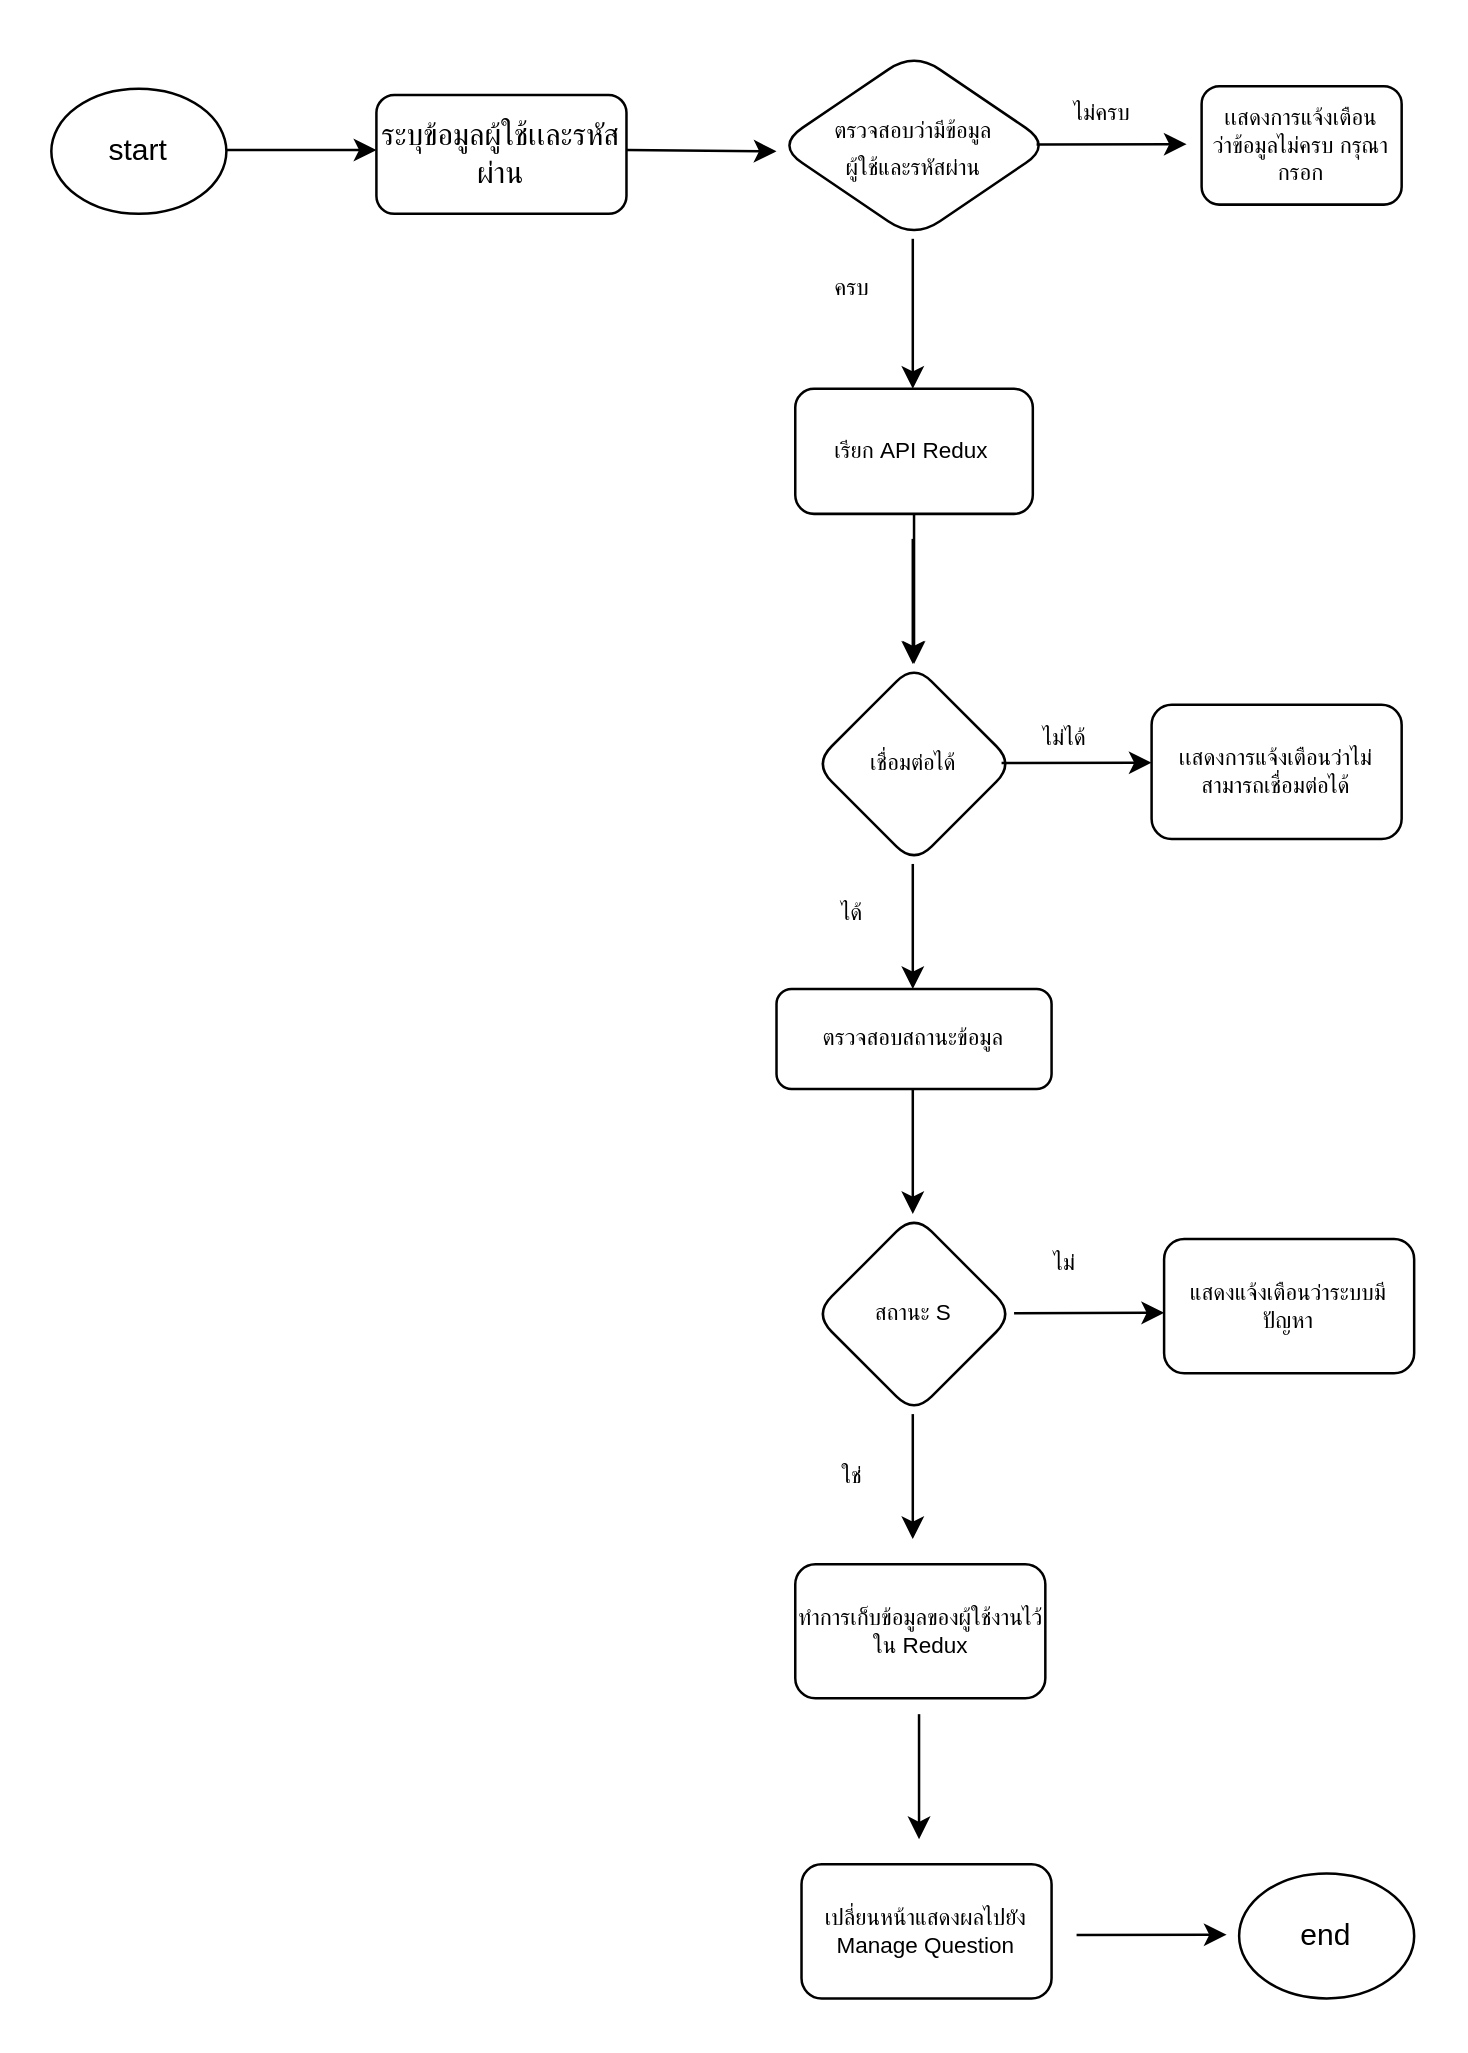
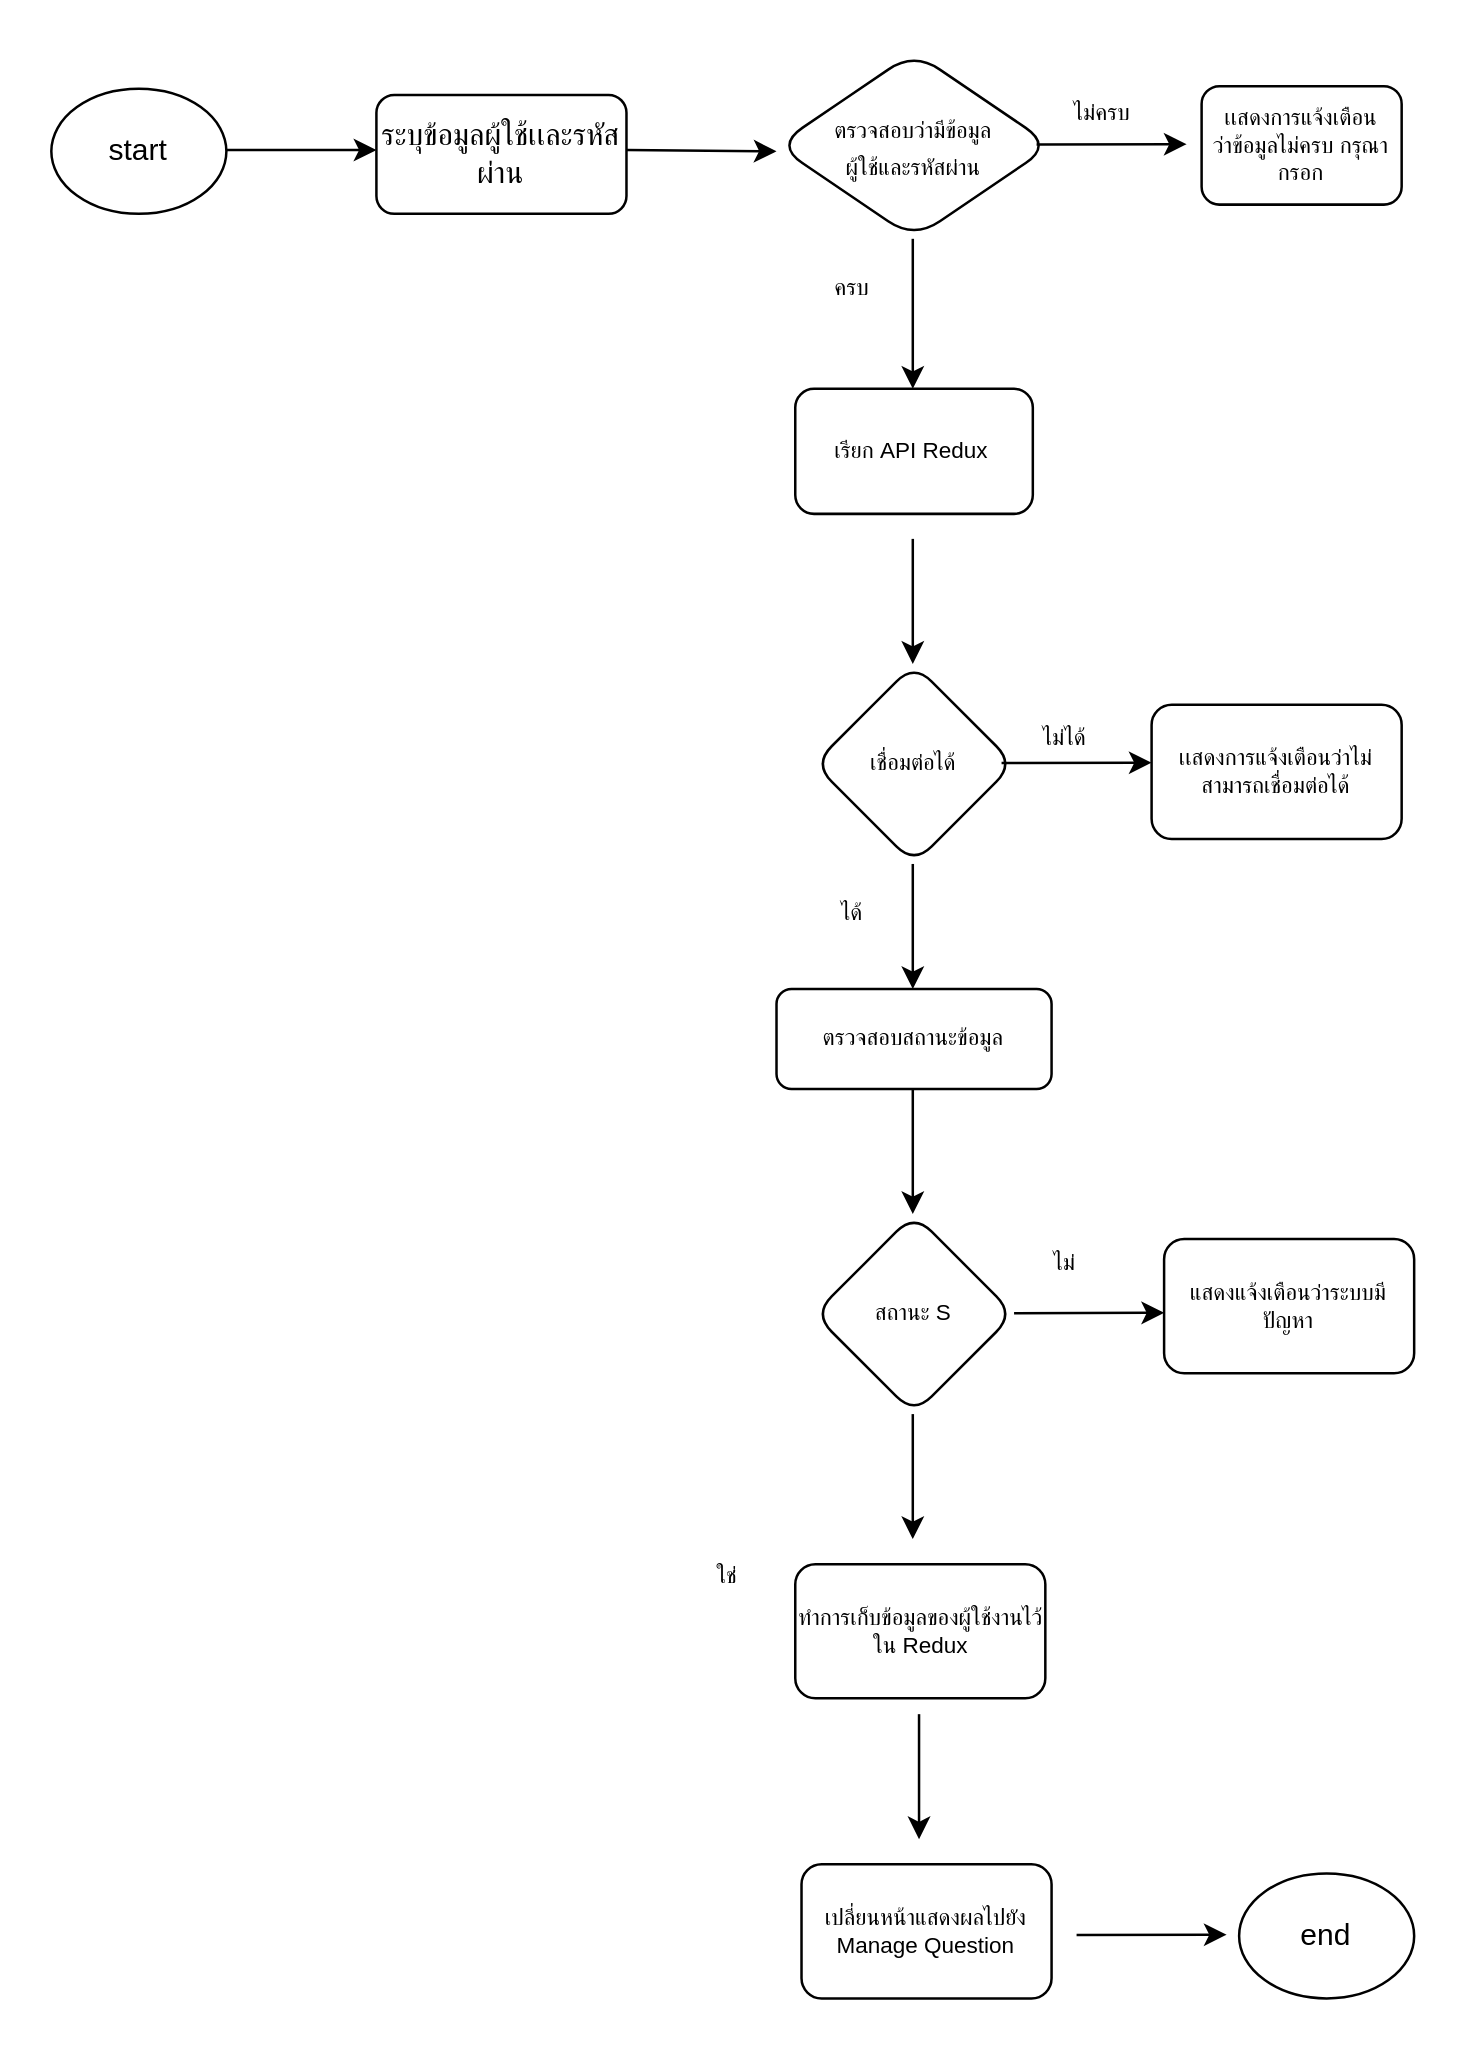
- <mxCell id="12" value="" style="edgeStyle=orthogonalEdgeStyle;rounded=0;orthogonalLoop=1;jettySize=auto;html=1;fontSize=9;" edge="1" parent="1" source="13" target="18"><mxGeometry relative="1" as="geometry" /></mxCell>
- <mxCell id="27" value="ใช่" style="text;html=1;align=center;verticalAlign=middle;resizable=0;points=[];autosize=1;strokeColor=none;fillColor=none;fontSize=9;" vertex="1" parent="1"><mxGeometry x="325" y="580" width="30" height="20" as="geometry" /></mxCell>
+ <mxCell id="27" value="ใช่" style="text;html=1;align=center;verticalAlign=middle;resizable=0;points=[];autosize=1;strokeColor=none;fillColor=none;fontSize=9;" vertex="1" parent="1"><mxGeometry x="275" y="620" width="30" height="20" as="geometry" /></mxCell>
